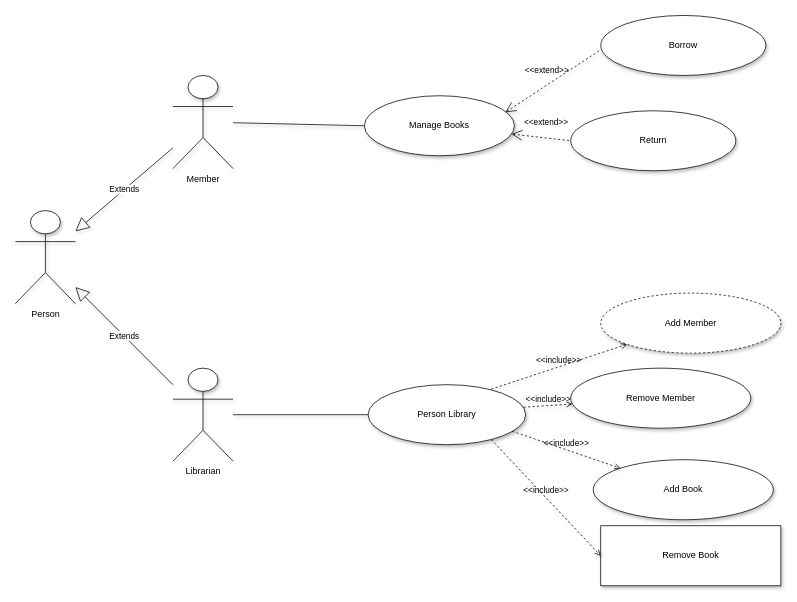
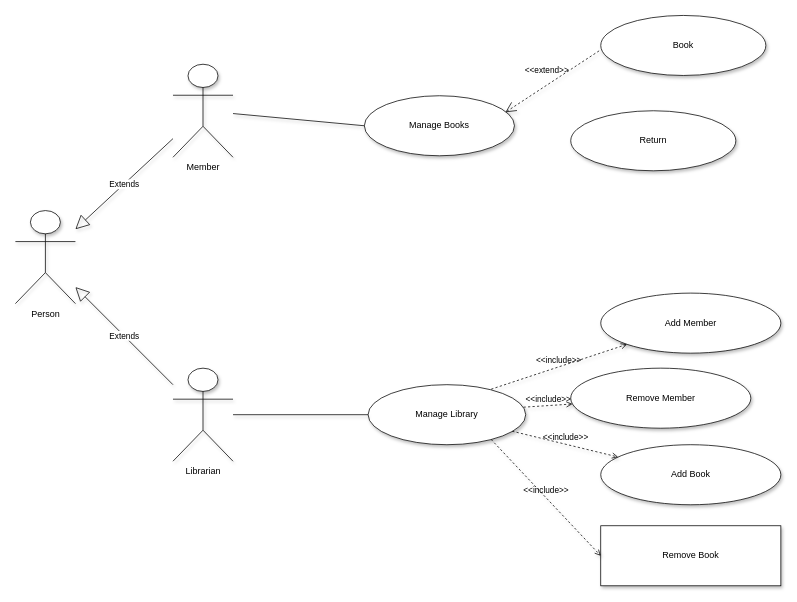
- <mxCell id="9" value="Borrow" style="ellipse;whiteSpace=wrap;html=1;shadow=1;" vertex="1" parent="1"><mxGeometry x="800" y="20" width="220" height="80" as="geometry" /></mxCell>
+ <mxCell id="9" value="Book" style="ellipse;whiteSpace=wrap;html=1;shadow=1;" vertex="1" parent="1"><mxGeometry x="800" y="20" width="220" height="80" as="geometry" /></mxCell>
- <mxCell id="4" value="Member" style="shape=umlActor;verticalLabelPosition=bottom;verticalAlign=top;html=1;outlineConnect=0;shadow=1;" vertex="1" parent="1"><mxGeometry x="230" y="100" width="80" height="124" as="geometry" /></mxCell>
+ <mxCell id="4" value="Member" style="shape=umlActor;verticalLabelPosition=bottom;verticalAlign=top;html=1;outlineConnect=0;shadow=1;" vertex="1" parent="1"><mxGeometry x="230" y="85" width="80" height="124" as="geometry" /></mxCell>
- <mxCell id="12" value="&amp;lt;&amp;lt;extend&amp;gt;&amp;gt;" style="edgeStyle=none;html=1;startArrow=open;endArrow=none;startSize=12;verticalAlign=bottom;dashed=1;labelBackgroundColor=none;rounded=0;entryX=0;entryY=0.5;entryDx=0;entryDy=0;shadow=1;" edge="1" parent="1" source="7" target="10"><mxGeometry x="0.143" y="12" width="160" relative="1" as="geometry"><mxPoint x="630" y="359" as="sourcePoint" /><mxPoint x="790" y="250" as="targetPoint" /><mxPoint as="offset" /></mxGeometry></mxCell>
- <mxCell id="15" value="Add Member" style="ellipse;whiteSpace=wrap;html=1;shadow=1;dashed=1;" vertex="1" parent="1"><mxGeometry x="800" y="390" width="240" height="80" as="geometry" /></mxCell>
+ <mxCell id="15" value="Add Member" style="ellipse;whiteSpace=wrap;html=1;shadow=1;" vertex="1" parent="1"><mxGeometry x="800" y="390" width="240" height="80" as="geometry" /></mxCell>
- <mxCell id="13" value="Person Library" style="ellipse;whiteSpace=wrap;html=1;shadow=1;" vertex="1" parent="1"><mxGeometry x="490" y="512" width="210" height="80" as="geometry" /></mxCell>
+ <mxCell id="13" value="Manage Library" style="ellipse;whiteSpace=wrap;html=1;shadow=1;" vertex="1" parent="1"><mxGeometry x="490" y="512" width="210" height="80" as="geometry" /></mxCell>
- <mxCell id="17" value="Add Book" style="ellipse;whiteSpace=wrap;html=1;shadow=1;" vertex="1" parent="1"><mxGeometry x="790" y="612" width="240" height="80" as="geometry" /></mxCell>
+ <mxCell id="17" value="Add Book" style="ellipse;whiteSpace=wrap;html=1;shadow=1;" vertex="1" parent="1"><mxGeometry x="800" y="592" width="240" height="80" as="geometry" /></mxCell>
